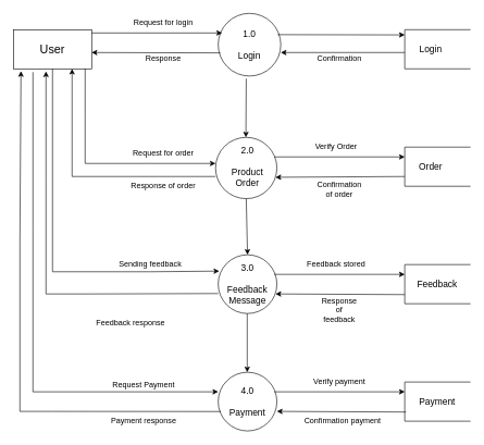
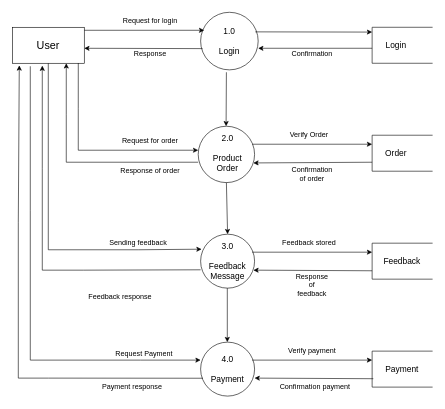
- <mxCell id="48" value="Request Payment" style="text;html=1;align=center;verticalAlign=middle;whiteSpace=wrap;rounded=0;" vertex="1" parent="1"><mxGeometry x="165" y="575" width="110" height="30" as="geometry" /></mxCell>
+ <mxCell id="48" value="Request Payment" style="text;html=1;align=center;verticalAlign=middle;whiteSpace=wrap;rounded=0;" vertex="1" parent="1"><mxGeometry x="185" y="575" width="110" height="30" as="geometry" /></mxCell>
